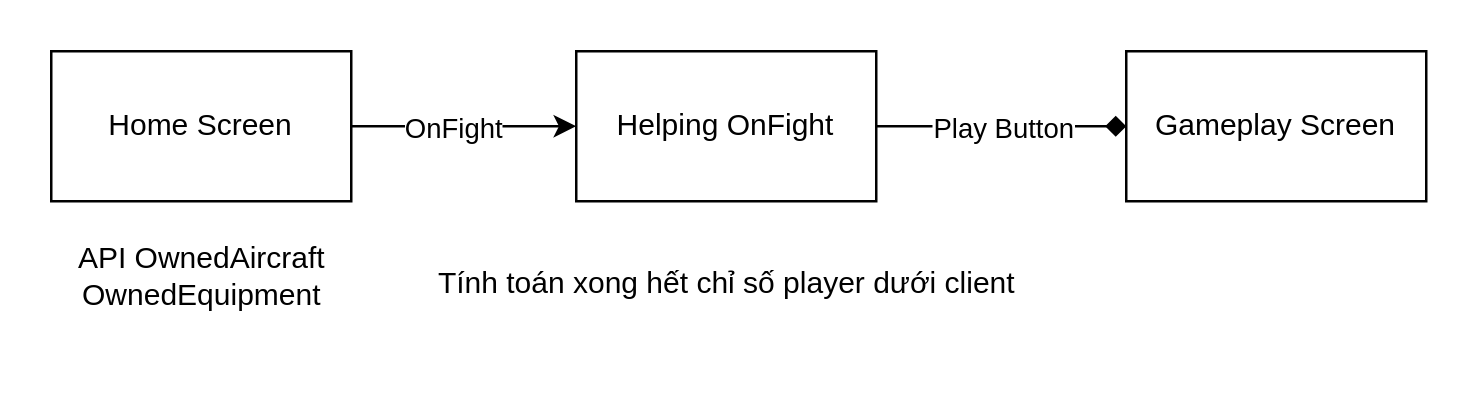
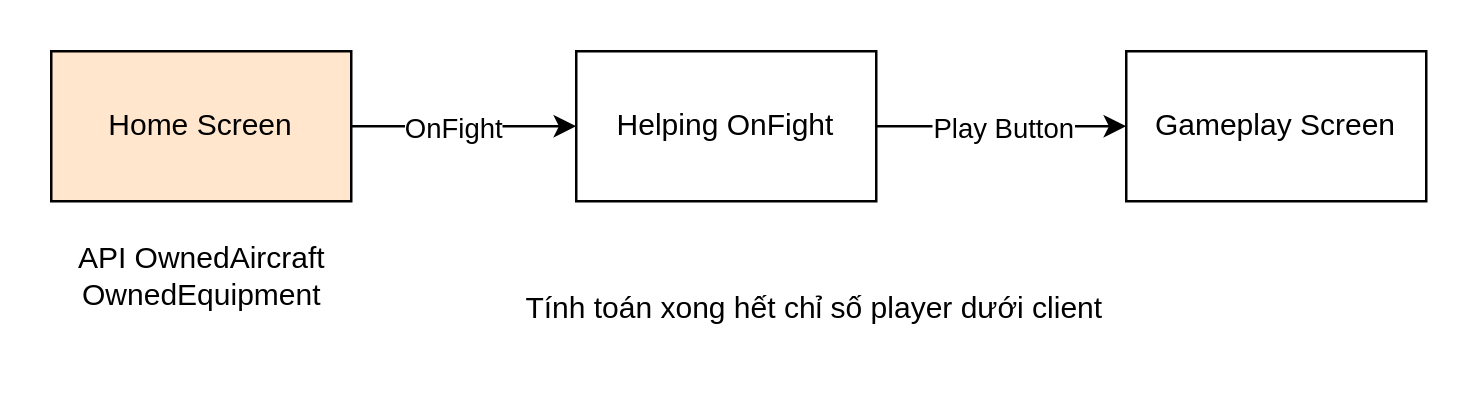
- <mxCell id="4" value="Home Screen" style="rounded=0;whiteSpace=wrap;html=1;" vertex="1" parent="1"><mxGeometry x="20" y="20" width="120" height="60" as="geometry" /></mxCell>
+ <mxCell id="4" value="Home Screen" style="rounded=0;whiteSpace=wrap;html=1;fillColor=#ffe6cc;" vertex="1" parent="1"><mxGeometry x="20" y="20" width="120" height="60" as="geometry" /></mxCell>
- <mxCell id="5" style="edgeStyle=orthogonalEdgeStyle;rounded=0;orthogonalLoop=1;jettySize=auto;html=1;exitX=1;exitY=0.5;exitDx=0;exitDy=0;entryX=0;entryY=0.5;entryDx=0;entryDy=0;endArrow=diamond;" edge="1" parent="1" source="7" target="8"><mxGeometry relative="1" as="geometry" /></mxCell>
+ <mxCell id="5" style="edgeStyle=orthogonalEdgeStyle;rounded=0;orthogonalLoop=1;jettySize=auto;html=1;exitX=1;exitY=0.5;exitDx=0;exitDy=0;entryX=0;entryY=0.5;entryDx=0;entryDy=0;" edge="1" parent="1" source="7" target="8"><mxGeometry relative="1" as="geometry" /></mxCell>
- <mxCell id="10" value="Tính toán xong hết chỉ số player dưới client&lt;br&gt;&amp;nbsp;" style="text;html=1;align=center;verticalAlign=middle;resizable=0;points=[];autosize=1;strokeColor=none;fillColor=none;" vertex="1" parent="1"><mxGeometry x="160" y="100" width="260" height="40" as="geometry" /></mxCell>
+ <mxCell id="10" value="Tính toán xong hết chỉ số player dưới client&lt;br&gt;&amp;nbsp;" style="text;html=1;align=center;verticalAlign=middle;resizable=0;points=[];autosize=1;strokeColor=none;fillColor=none;" vertex="1" parent="1"><mxGeometry x="195" y="110" width="260" height="40" as="geometry" /></mxCell>
